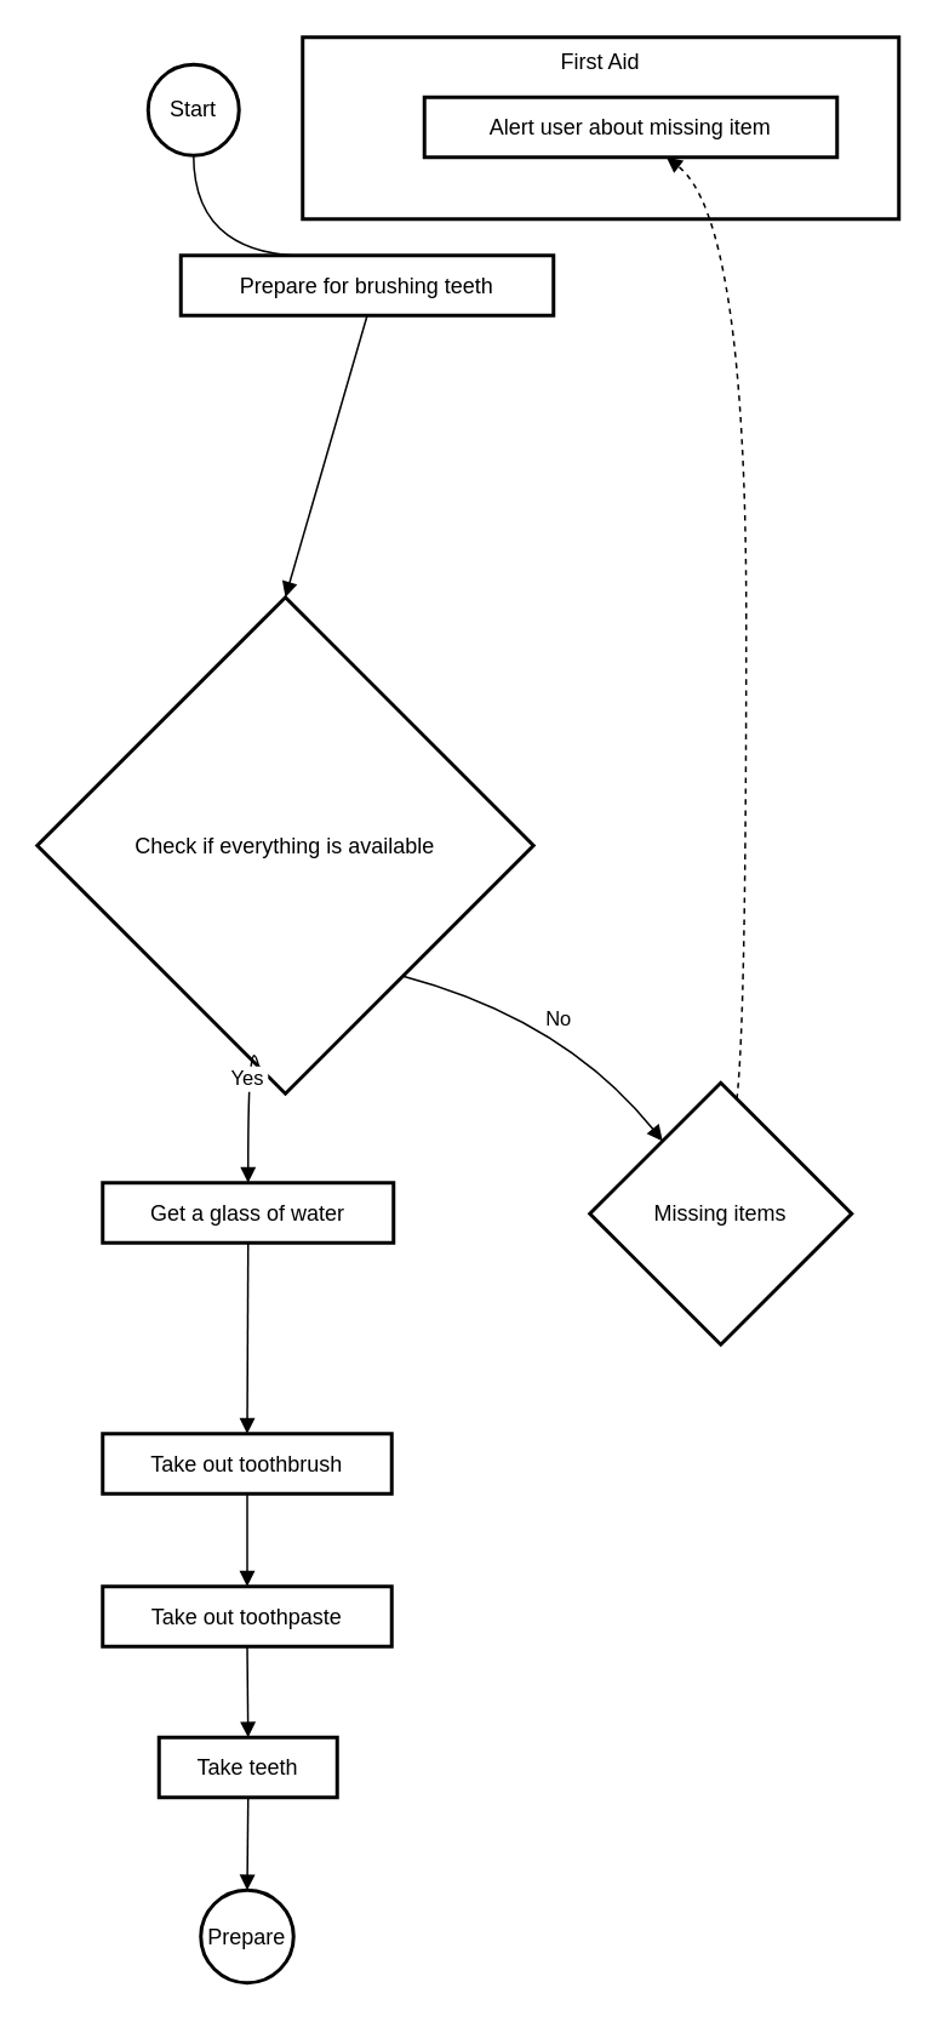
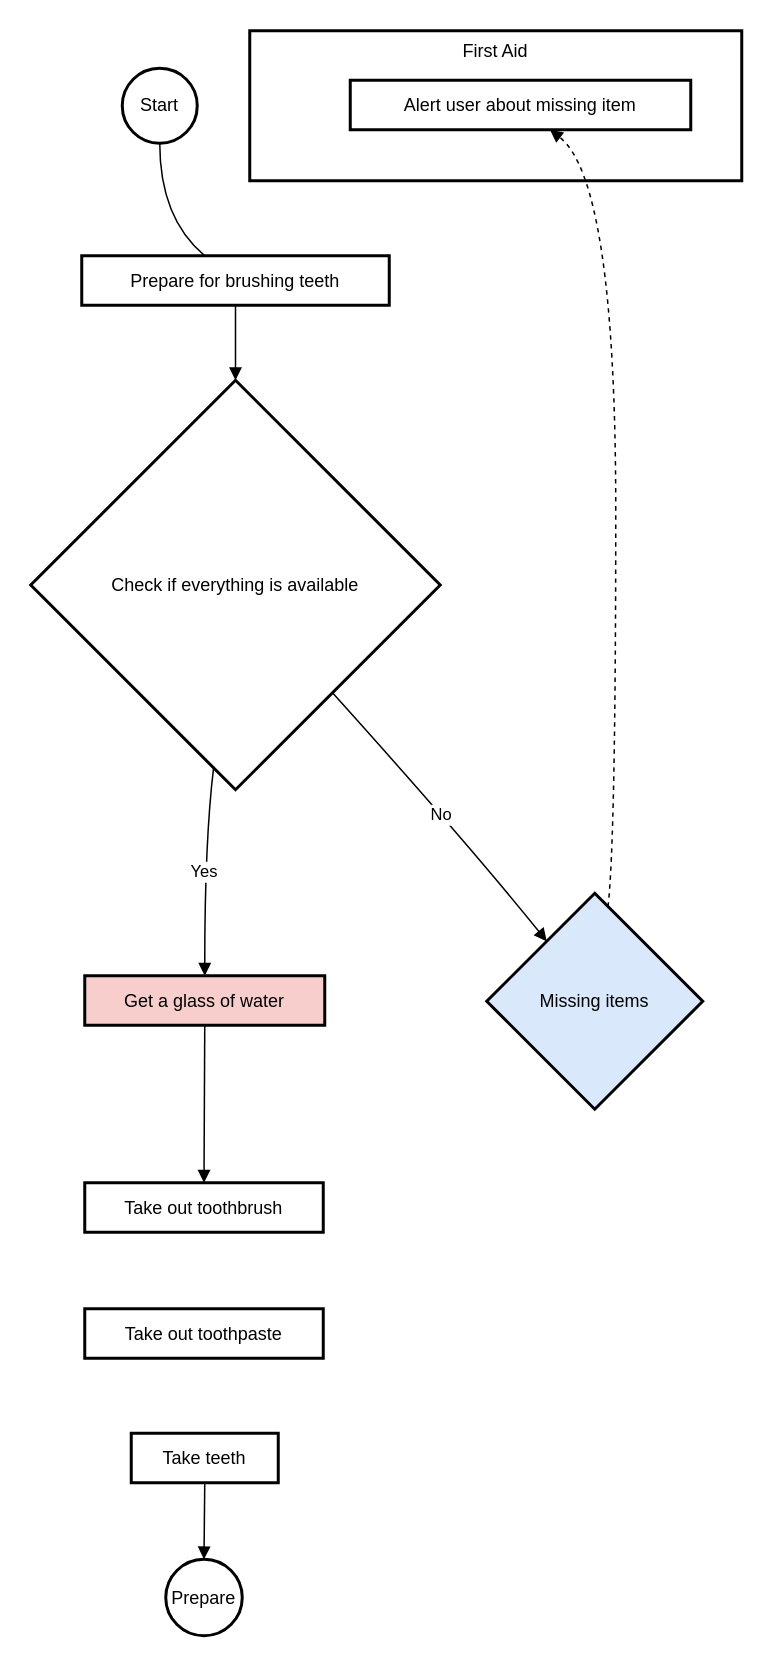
- <mxCell id="4" value="Start" style="ellipse;aspect=fixed;strokeWidth=2;whiteSpace=wrap;" vertex="1" parent="1"><mxGeometry x="81" y="35" width="50" height="50" as="geometry" /></mxCell>
+ <mxCell id="4" value="Start" style="ellipse;aspect=fixed;strokeWidth=2;whiteSpace=wrap;" vertex="1" parent="1"><mxGeometry x="81" y="45" width="50" height="50" as="geometry" /></mxCell>
- <mxCell id="5" value="Prepare for brushing teeth" style="whiteSpace=wrap;strokeWidth=2;" vertex="1" parent="1"><mxGeometry x="99" y="140" width="205" height="33" as="geometry" /></mxCell>
+ <mxCell id="5" value="Prepare for brushing teeth" style="whiteSpace=wrap;strokeWidth=2;" vertex="1" parent="1"><mxGeometry x="54" y="170" width="205" height="33" as="geometry" /></mxCell>
- <mxCell id="6" value="Check if everything is available" style="rhombus;strokeWidth=2;whiteSpace=wrap;" vertex="1" parent="1"><mxGeometry x="20" y="328" width="273" height="273" as="geometry" /></mxCell>
+ <mxCell id="6" value="Check if everything is available" style="rhombus;strokeWidth=2;whiteSpace=wrap;" vertex="1" parent="1"><mxGeometry y="253" width="273" height="273" as="geometry" x="20" /></mxCell>
- <mxCell id="7" value="Get a glass of water" style="whiteSpace=wrap;strokeWidth=2;" vertex="1" parent="1"><mxGeometry x="56" y="650" width="160" height="33" as="geometry" /></mxCell>
+ <mxCell id="7" value="Get a glass of water" style="whiteSpace=wrap;strokeWidth=2;fillColor=#f8cecc;" vertex="1" parent="1"><mxGeometry x="56" y="650" width="160" height="33" as="geometry" /></mxCell>
- <mxCell id="12" value="Missing items" style="rhombus;strokeWidth=2;whiteSpace=wrap;" vertex="1" parent="1"><mxGeometry x="324" y="595" width="144" height="144" as="geometry" /></mxCell>
+ <mxCell id="12" value="Missing items" style="rhombus;strokeWidth=2;whiteSpace=wrap;fillColor=#dae8fc;" vertex="1" parent="1"><mxGeometry x="324" y="595" width="144" height="144" as="geometry" /></mxCell>
- <mxCell id="18" value="" style="curved=1;startArrow=none;endArrow=block;exitX=0.5;exitY=1.02;entryX=0.5;entryY=-0.01;" edge="1" parent="1" source="8" target="9"><mxGeometry relative="1" as="geometry"><Array as="points" /></mxGeometry></mxCell>
- <mxCell id="19" value="" style="curved=1;startArrow=none;endArrow=block;exitX=0.5;exitY=1;entryX=0.5;entryY=0;" edge="1" parent="1" source="9" target="10"><mxGeometry relative="1" as="geometry"><Array as="points" /></mxGeometry></mxCell>
